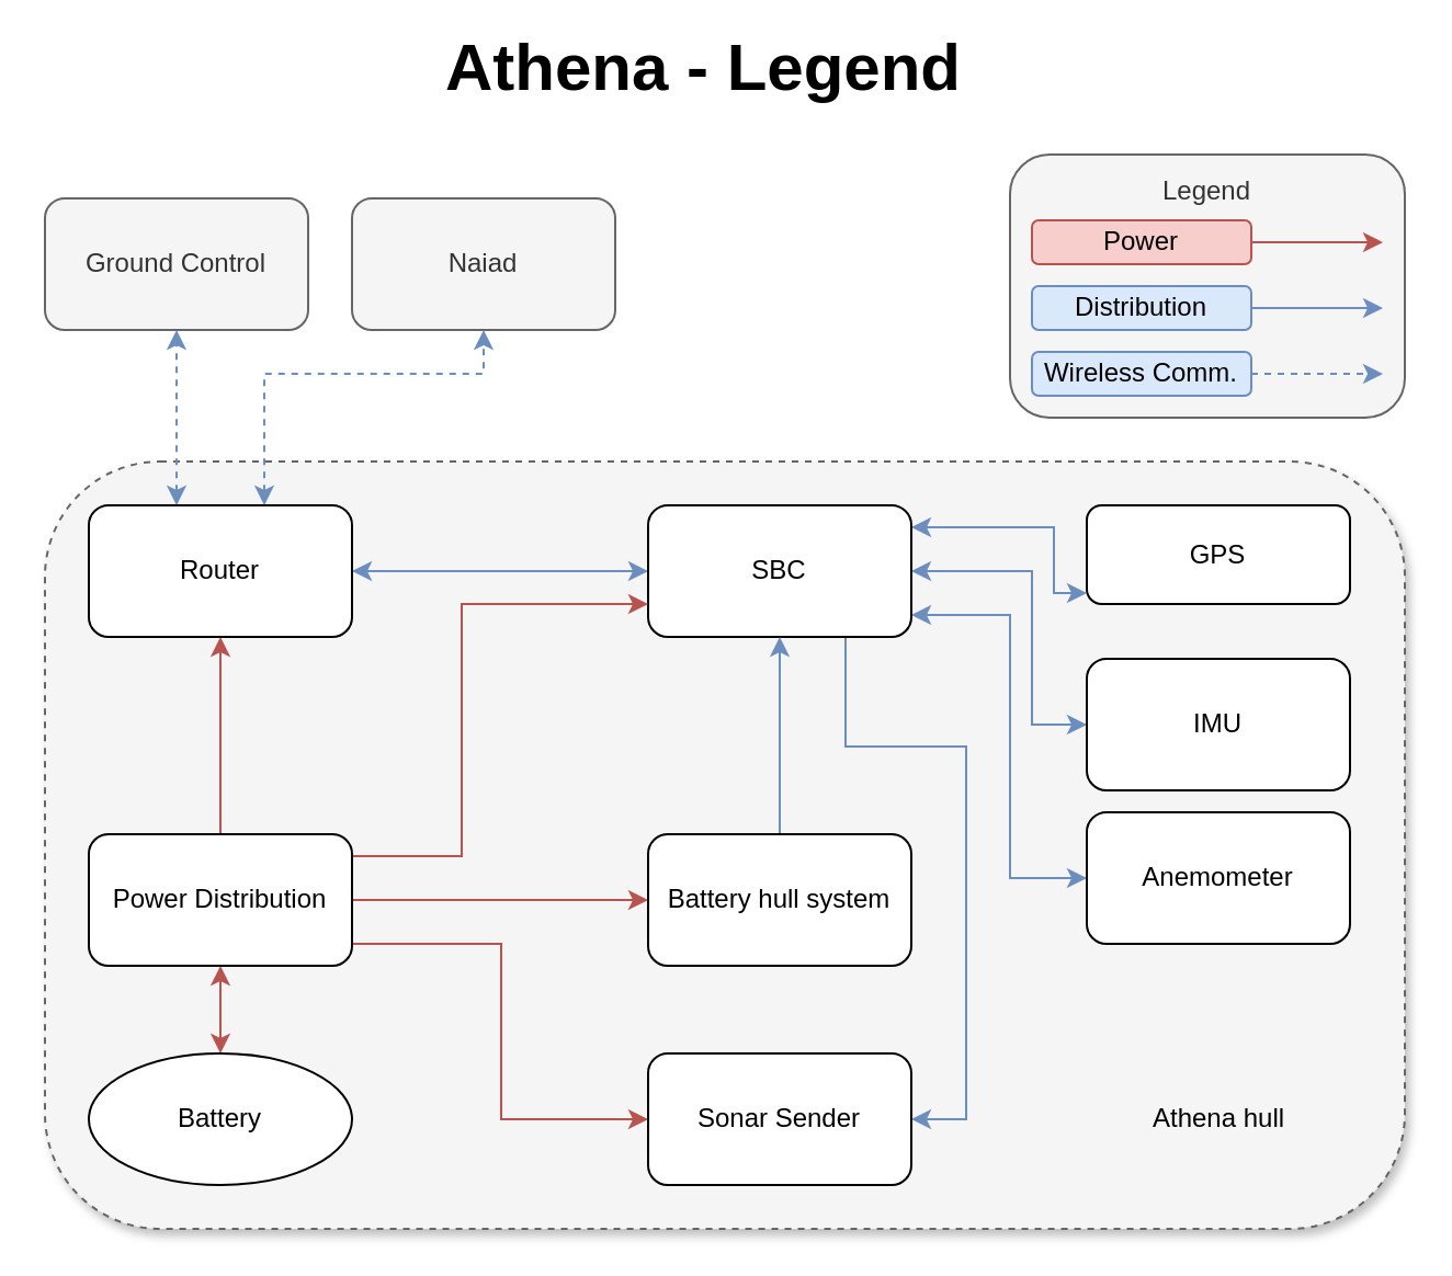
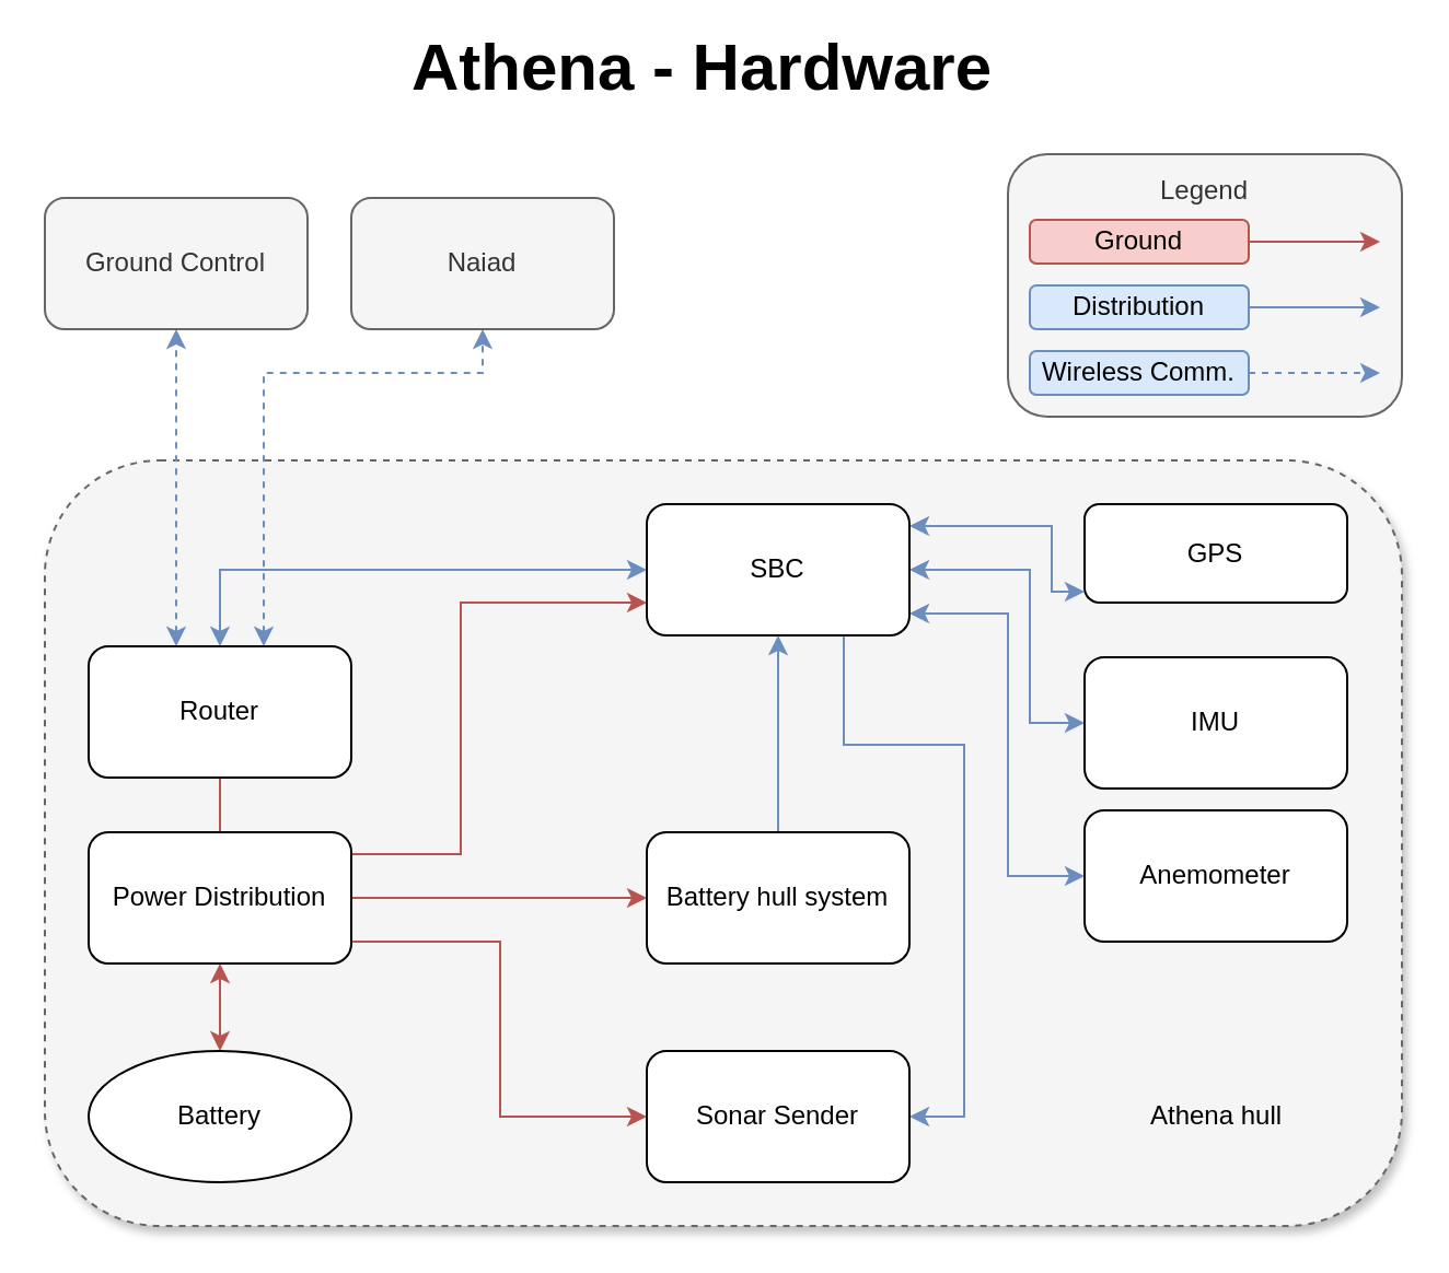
- <mxCell id="35" value="&lt;font size=&quot;1&quot;&gt;&lt;b style=&quot;font-size: 30px&quot;&gt;Athena - Legend&lt;br&gt;&lt;/b&gt;&lt;/font&gt;" style="text;html=1;align=center;verticalAlign=middle;resizable=0;points=[];autosize=1;strokeColor=none;fillColor=none;" parent="1" vertex="1"><mxGeometry x="180" y="20" width="280" height="20" as="geometry" /></mxCell>
+ <mxCell id="35" value="&lt;font size=&quot;1&quot;&gt;&lt;b style=&quot;font-size: 30px&quot;&gt;Athena - Hardware&lt;br&gt;&lt;/b&gt;&lt;/font&gt;" style="text;html=1;align=center;verticalAlign=middle;resizable=0;points=[];autosize=1;strokeColor=none;fillColor=none;" parent="1" vertex="1"><mxGeometry x="180" y="20" width="280" height="20" as="geometry" /></mxCell>
- <mxCell id="30" value="Power" style="rounded=1;whiteSpace=wrap;html=1;fillColor=#f8cecc;strokeColor=#b85450;" parent="27" vertex="1"><mxGeometry x="10" y="30" width="100" height="20" as="geometry" /></mxCell>
+ <mxCell id="30" value="Ground" style="rounded=1;whiteSpace=wrap;html=1;fillColor=#f8cecc;strokeColor=#b85450;" parent="27" vertex="1"><mxGeometry x="10" y="30" width="100" height="20" as="geometry" /></mxCell>
- <mxCell id="20" value="Router" style="whiteSpace=wrap;html=1;rounded=1;" parent="1" vertex="1"><mxGeometry x="40" y="230" width="120" height="60" as="geometry" /></mxCell>
+ <mxCell id="20" value="Router" style="whiteSpace=wrap;html=1;rounded=1;" parent="1" vertex="1"><mxGeometry x="40" y="295" width="120" height="60" as="geometry" /></mxCell>
